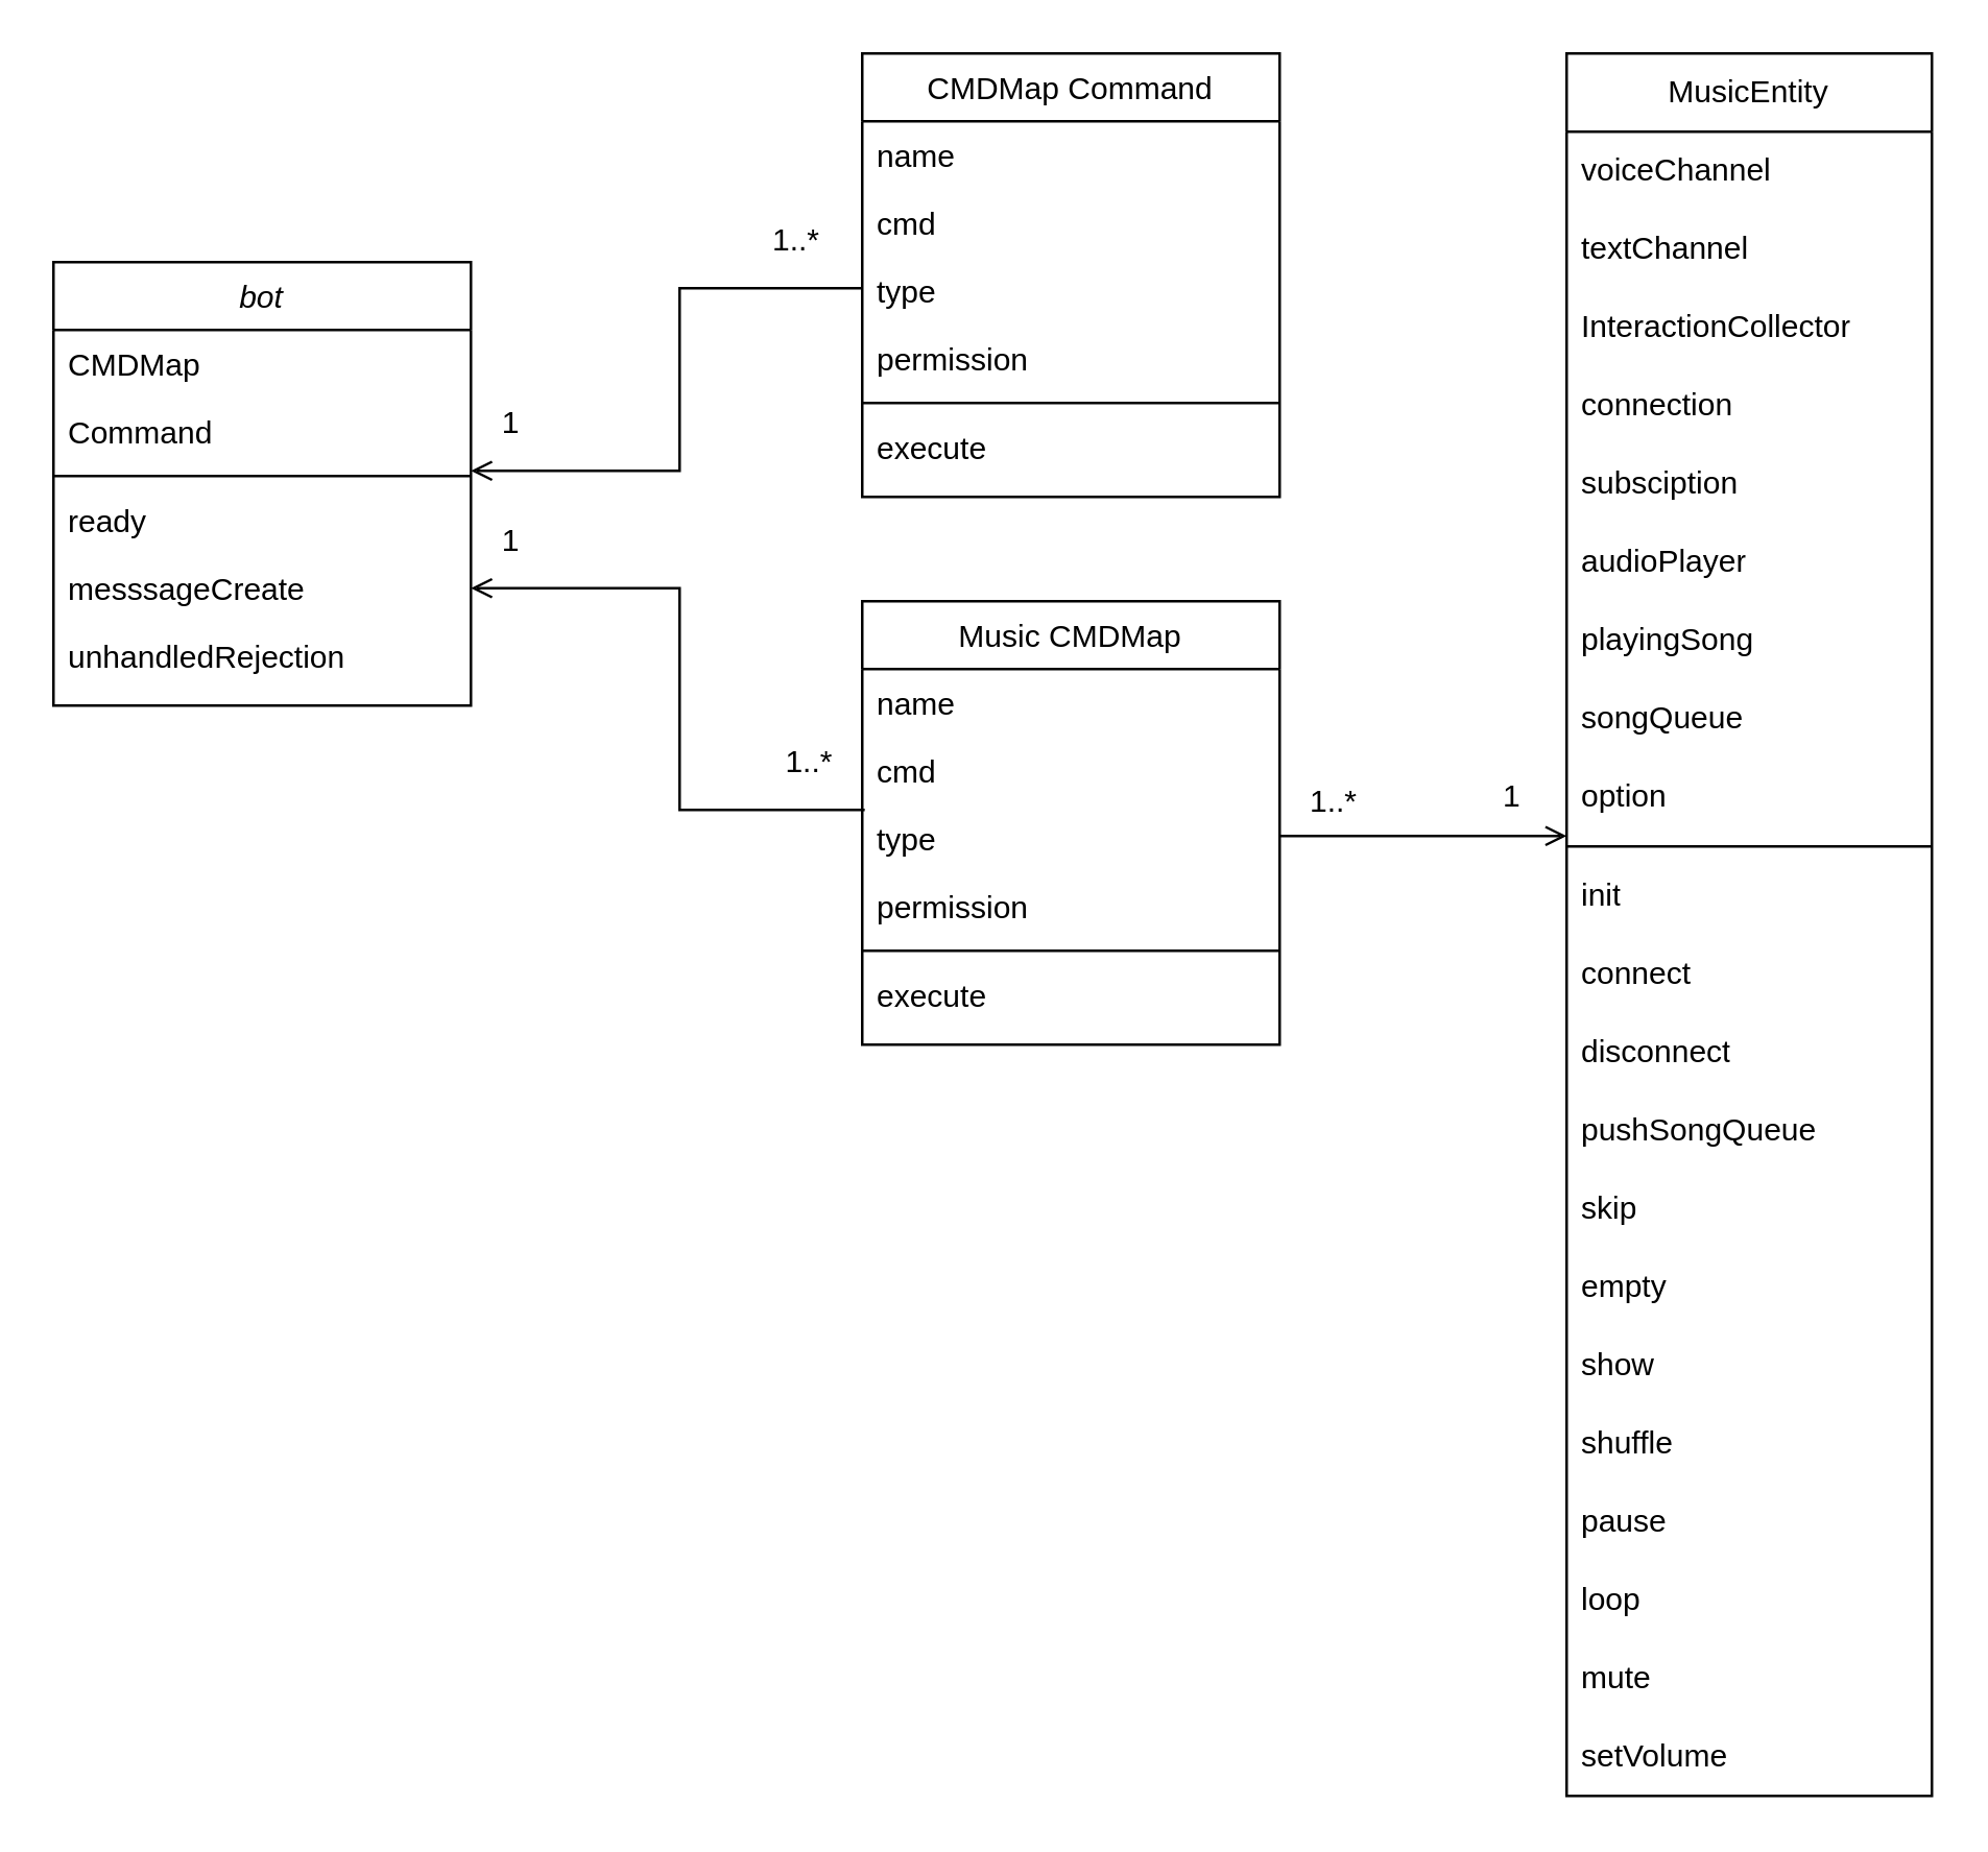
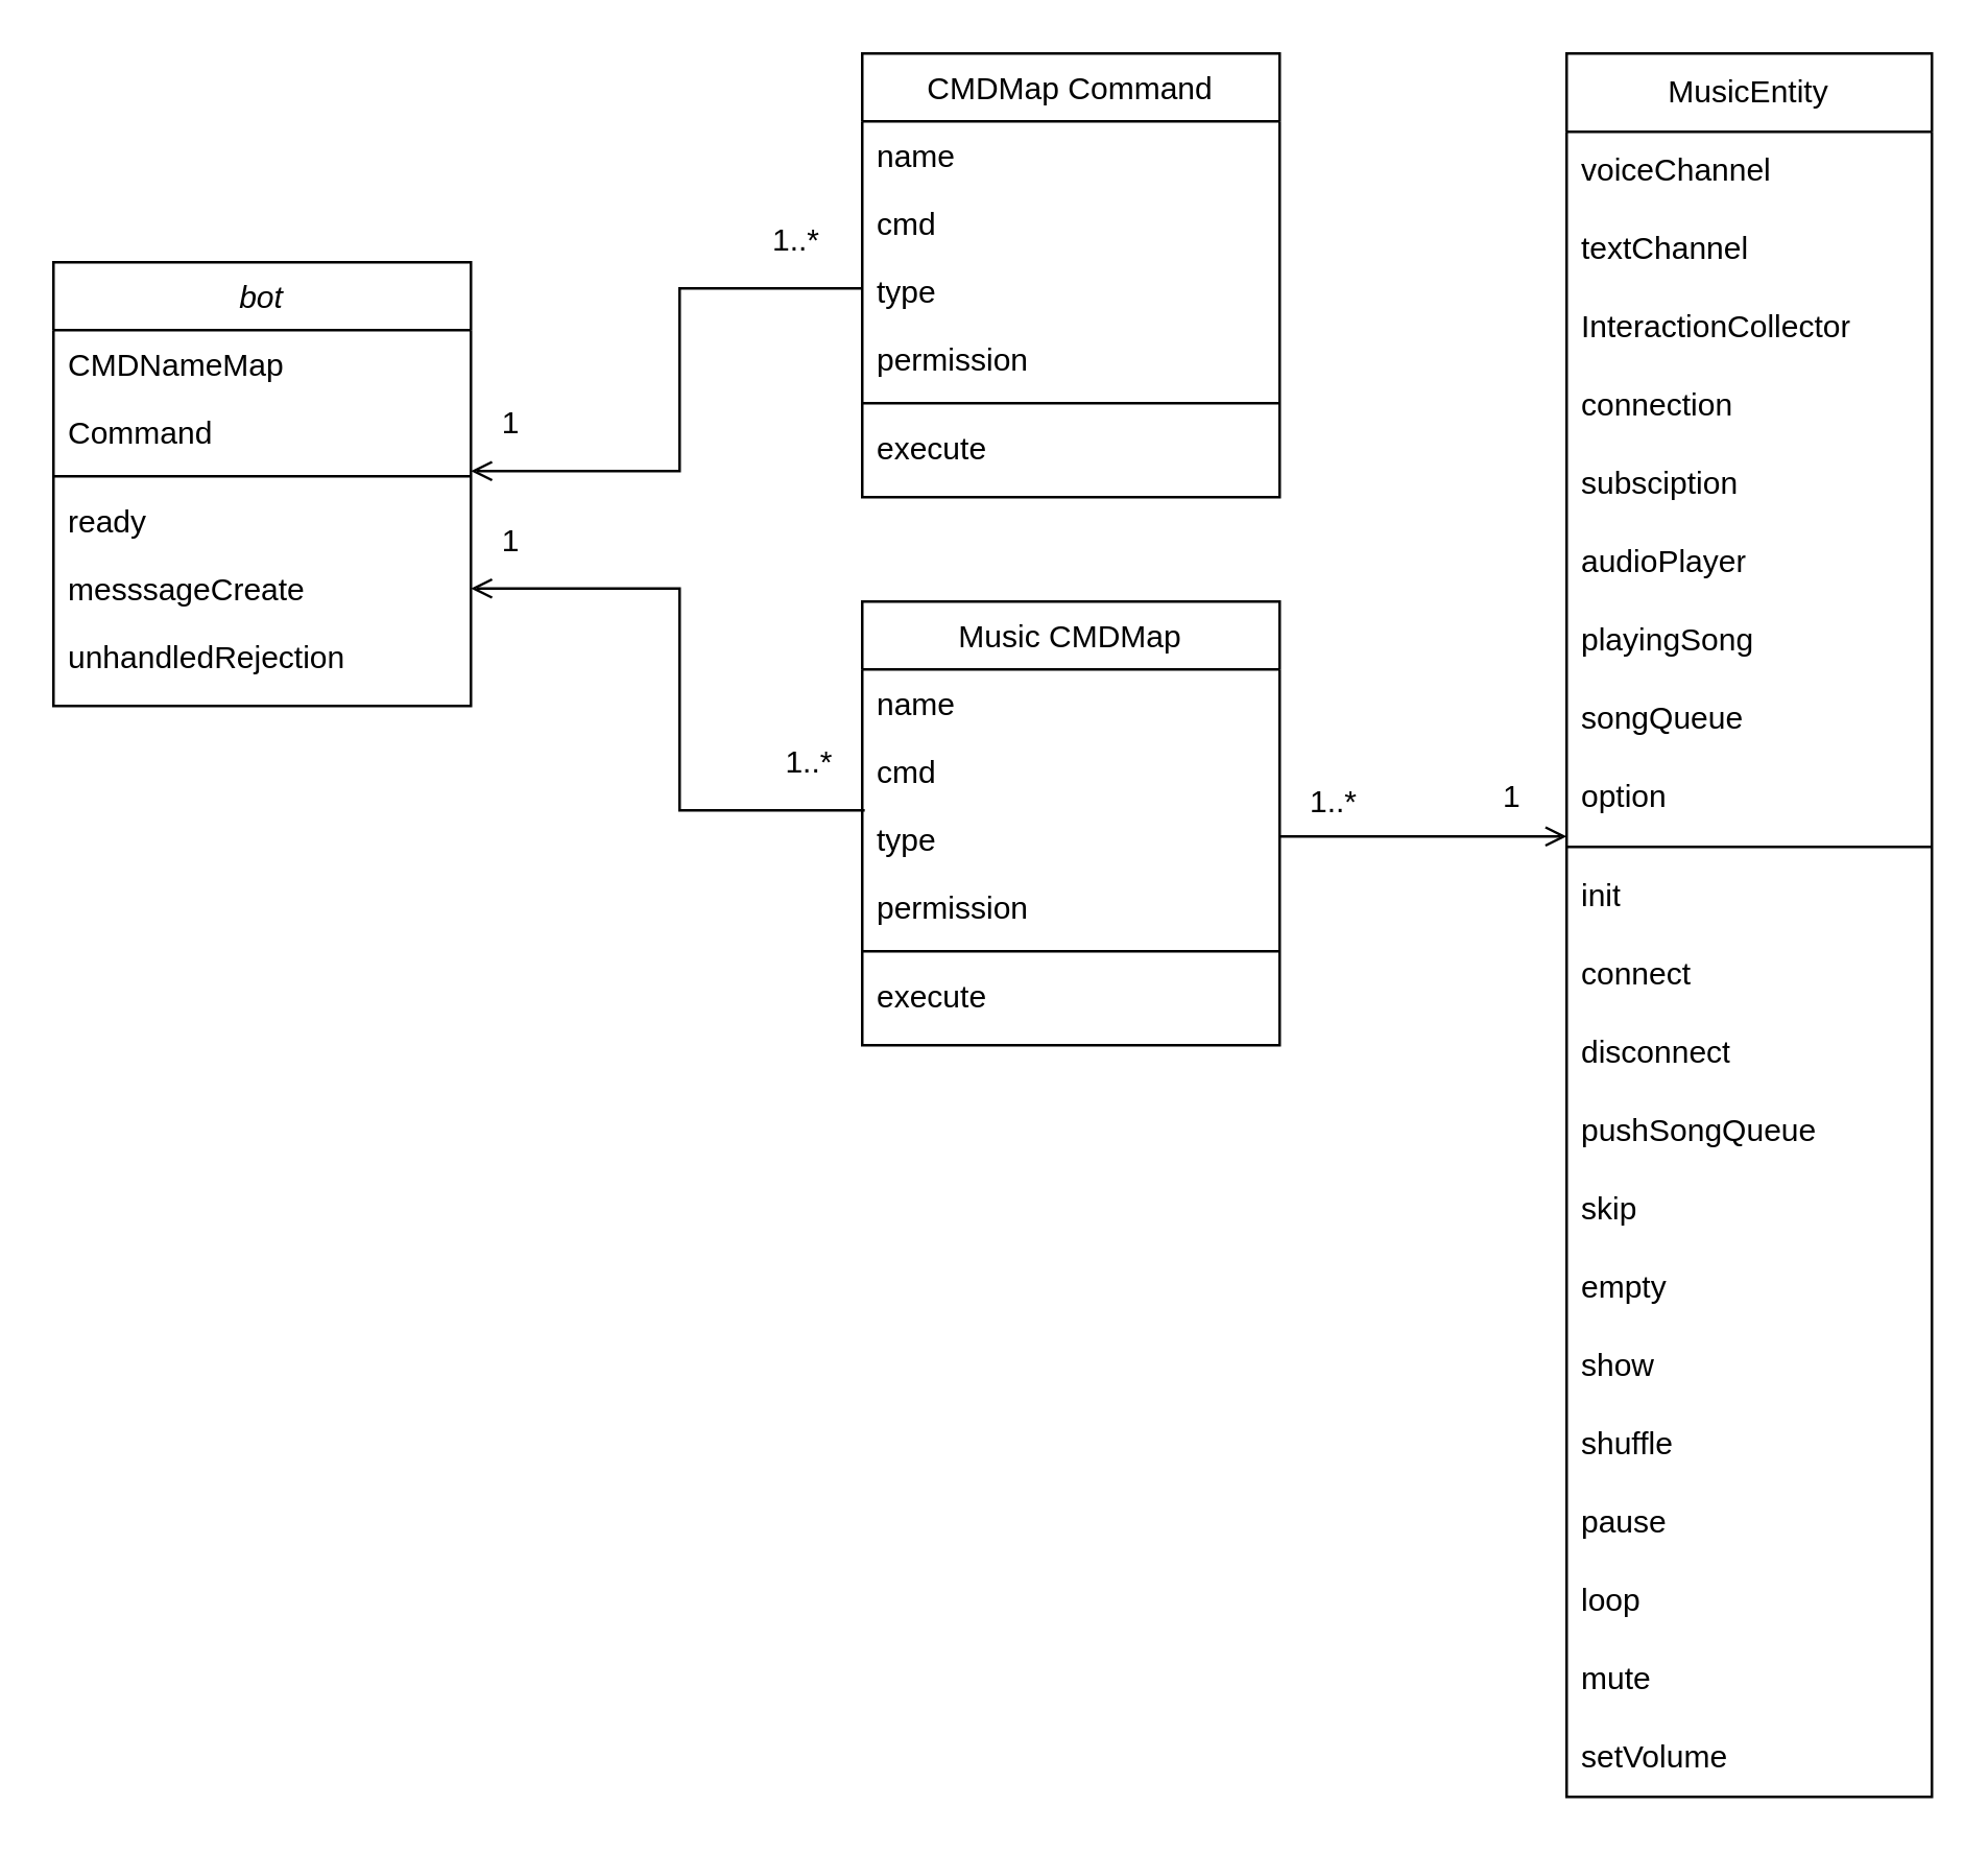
- <mxCell id="3" value="CMDMap" style="text;align=left;verticalAlign=top;spacingLeft=4;spacingRight=4;overflow=hidden;rotatable=0;points=[[0,0.5],[1,0.5]];portConstraint=eastwest;" parent="2" vertex="1"><mxGeometry y="26" width="160" height="26" as="geometry" /></mxCell>
+ <mxCell id="3" value="CMDNameMap" style="text;align=left;verticalAlign=top;spacingLeft=4;spacingRight=4;overflow=hidden;rotatable=0;points=[[0,0.5],[1,0.5]];portConstraint=eastwest;" parent="2" vertex="1"><mxGeometry y="26" width="160" height="26" as="geometry" /></mxCell>
